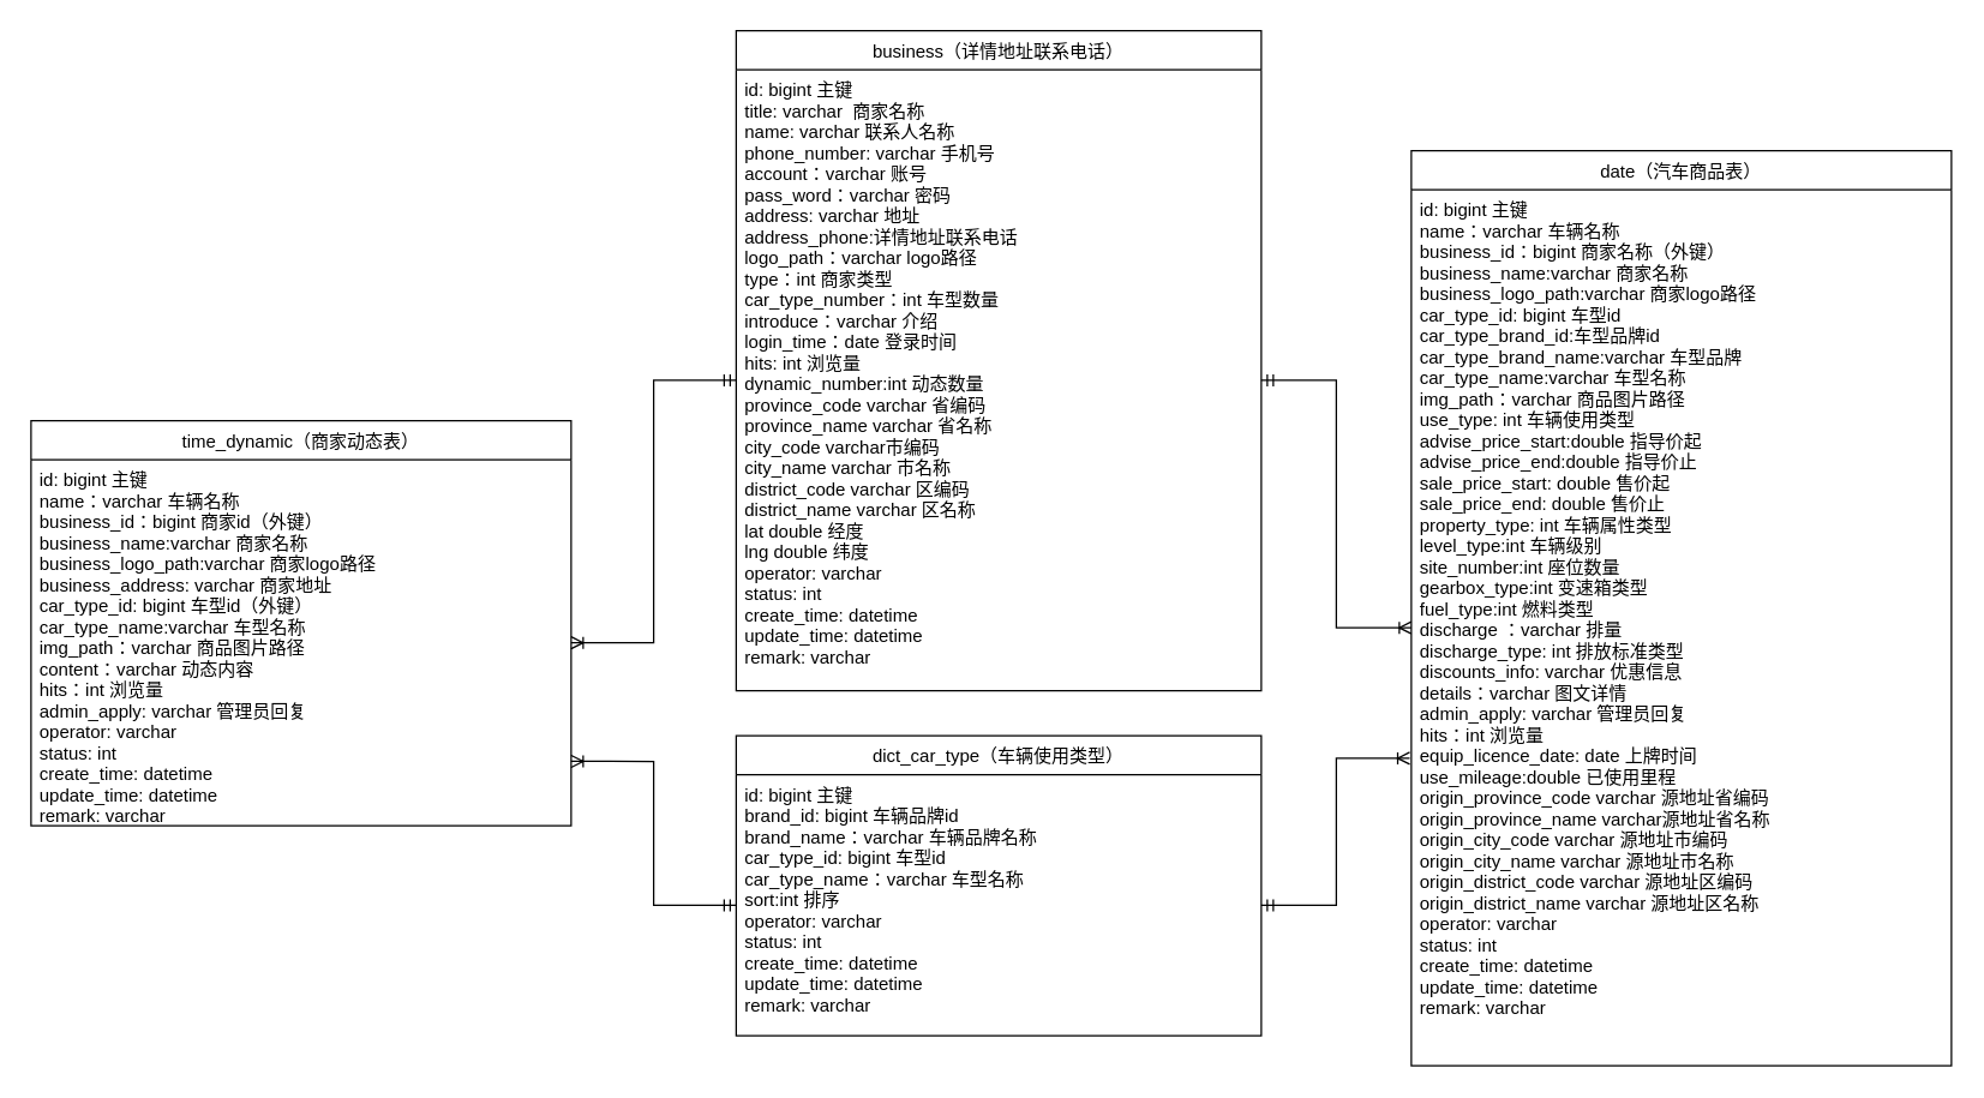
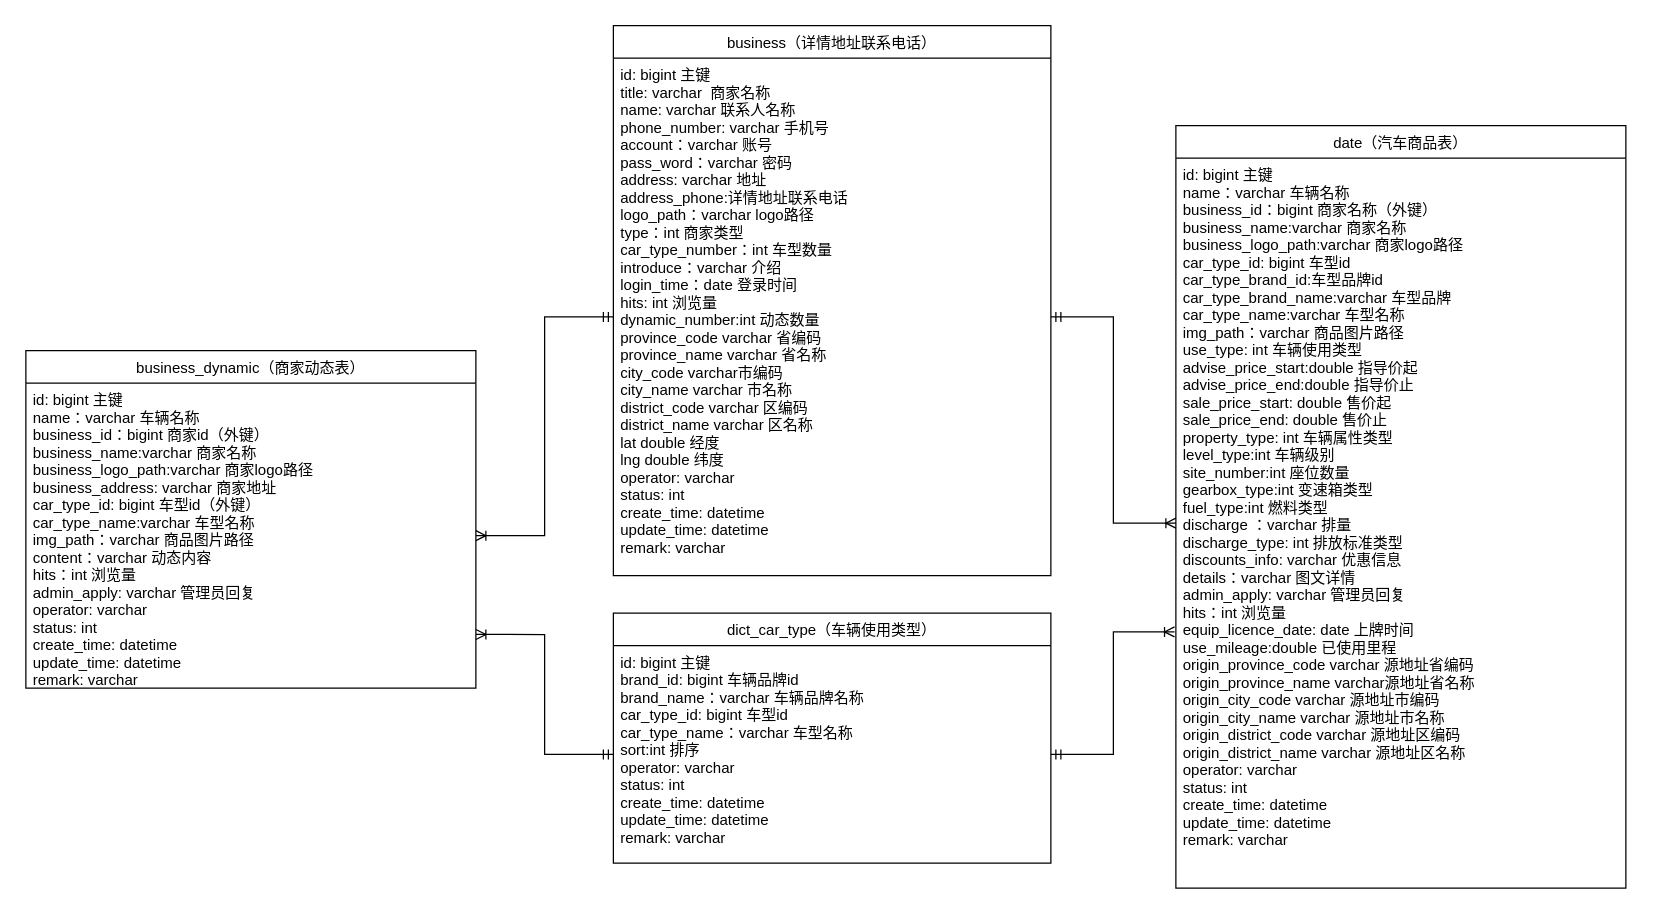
- <mxCell id="6" value="time_dynamic（商家动态表）" style="swimlane;fontStyle=0;childLayout=stackLayout;horizontal=1;startSize=26;fillColor=none;horizontalStack=0;resizeParent=1;resizeParentMax=0;resizeLast=0;collapsible=1;marginBottom=0;" vertex="1" parent="1"><mxGeometry x="20" y="280" width="360" height="270" as="geometry" /></mxCell>
+ <mxCell id="6" value="business_dynamic（商家动态表）" style="swimlane;fontStyle=0;childLayout=stackLayout;horizontal=1;startSize=26;fillColor=none;horizontalStack=0;resizeParent=1;resizeParentMax=0;resizeLast=0;collapsible=1;marginBottom=0;" vertex="1" parent="1"><mxGeometry x="20" y="280" width="360" height="270" as="geometry" /></mxCell>
